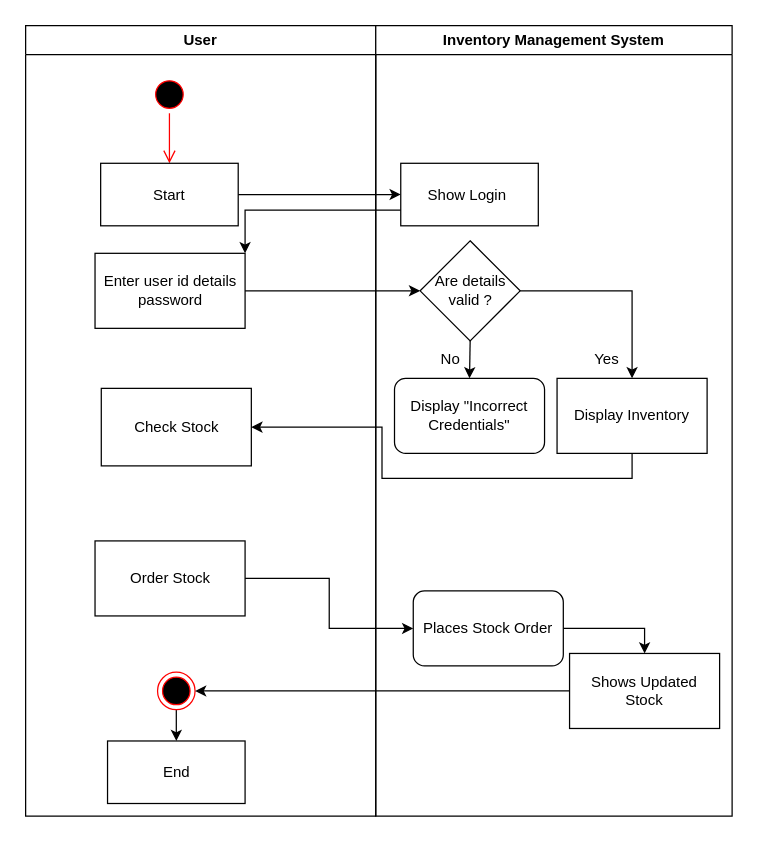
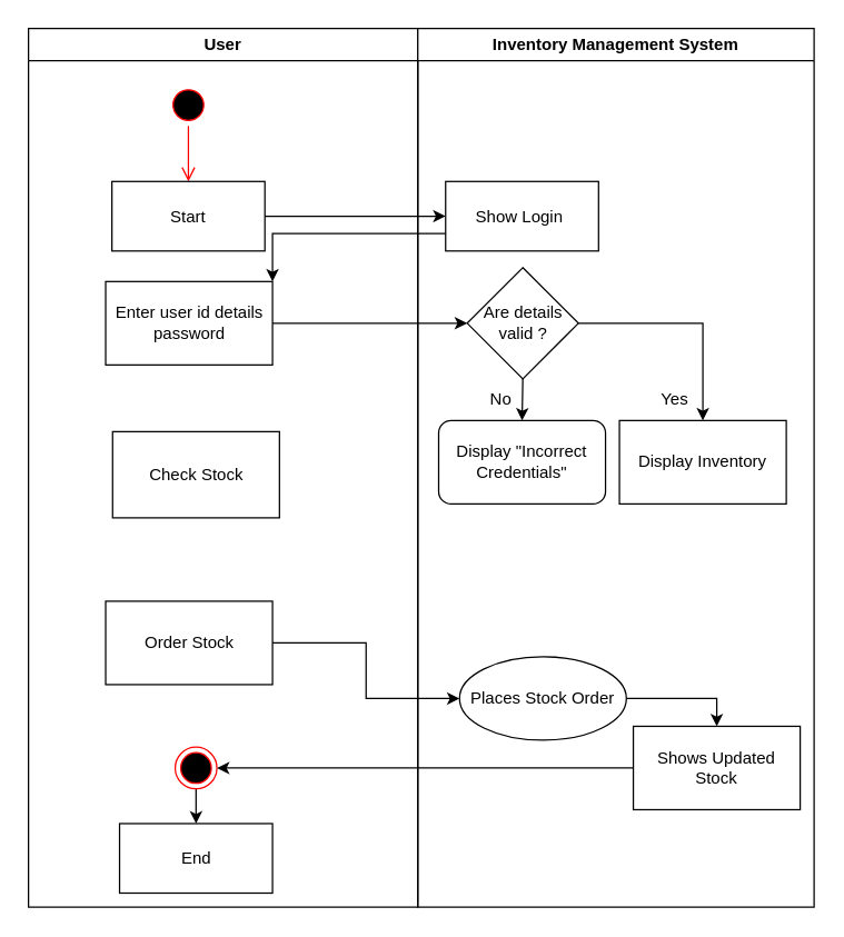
- <mxCell id="27" style="edgeStyle=orthogonalEdgeStyle;rounded=0;orthogonalLoop=1;jettySize=auto;html=1;exitX=0.5;exitY=1;exitDx=0;exitDy=0;entryX=1;entryY=0.5;entryDx=0;entryDy=0;" parent="1" source="19" target="7" edge="1"><mxGeometry relative="1" as="geometry"><Array as="points"><mxPoint x="505" y="382" /><mxPoint x="305" y="382" /><mxPoint x="305" y="341" /></Array></mxGeometry></mxCell>
- <mxCell id="22" value="Places Stock Order" style="rounded=1;whiteSpace=wrap;html=1;" parent="12" vertex="1"><mxGeometry x="30" y="452" width="120" height="60" as="geometry" /></mxCell>
+ <mxCell id="22" value="Places Stock Order" style="ellipse;whiteSpace=wrap;html=1;" parent="12" vertex="1"><mxGeometry x="30" y="452" width="120" height="60" as="geometry" /></mxCell>
